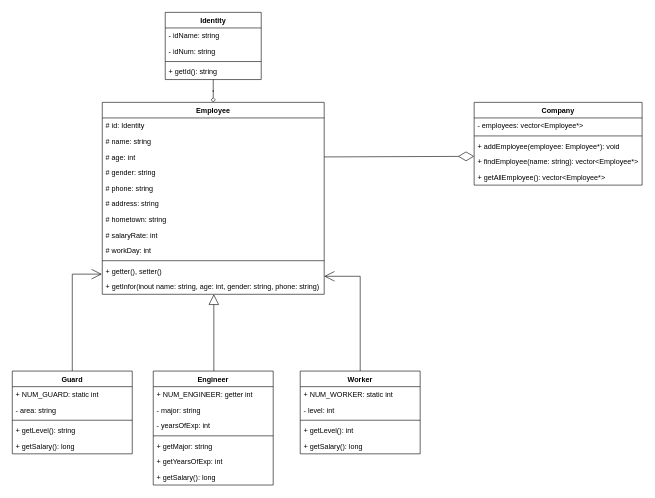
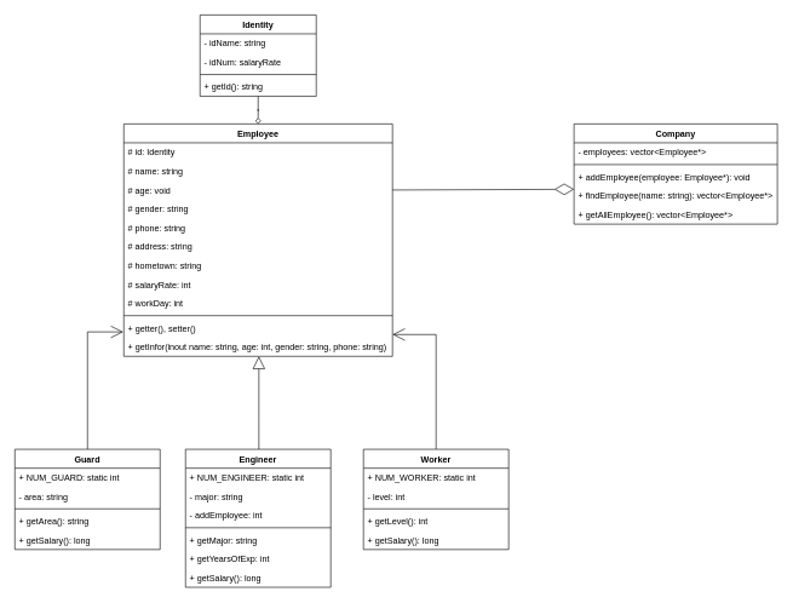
- <mxCell id="25" value="- idNum: string" style="text;strokeColor=none;fillColor=none;align=left;verticalAlign=top;spacingLeft=4;spacingRight=4;overflow=hidden;rotatable=0;points=[[0,0.5],[1,0.5]];portConstraint=eastwest;rounded=0;" parent="23" vertex="1"><mxGeometry y="52" width="160" height="26" as="geometry" /></mxCell>
+ <mxCell id="25" value="- idNum: salaryRate" style="text;strokeColor=none;fillColor=none;align=left;verticalAlign=top;spacingLeft=4;spacingRight=4;overflow=hidden;rotatable=0;points=[[0,0.5],[1,0.5]];portConstraint=eastwest;rounded=0;" parent="23" vertex="1"><mxGeometry y="52" width="160" height="26" as="geometry" /></mxCell>
- <mxCell id="5" value="# age: int" style="text;align=left;verticalAlign=top;spacingLeft=4;spacingRight=4;overflow=hidden;rotatable=0;points=[[0,0.5],[1,0.5]];portConstraint=eastwest;rounded=0;shadow=0;html=0;" parent="2" vertex="1"><mxGeometry y="78" width="370" height="26" as="geometry" /></mxCell>
+ <mxCell id="5" value="# age: void" style="text;align=left;verticalAlign=top;spacingLeft=4;spacingRight=4;overflow=hidden;rotatable=0;points=[[0,0.5],[1,0.5]];portConstraint=eastwest;rounded=0;shadow=0;html=0;" parent="2" vertex="1"><mxGeometry y="78" width="370" height="26" as="geometry" /></mxCell>
- <mxCell id="30" value="+ NUM_ENGINEER: getter int" style="text;strokeColor=none;fillColor=none;align=left;verticalAlign=top;spacingLeft=4;spacingRight=4;overflow=hidden;rotatable=0;points=[[0,0.5],[1,0.5]];portConstraint=eastwest;rounded=0;" parent="29" vertex="1"><mxGeometry y="26" width="200" height="26" as="geometry" /></mxCell>
+ <mxCell id="30" value="+ NUM_ENGINEER: static int" style="text;strokeColor=none;fillColor=none;align=left;verticalAlign=top;spacingLeft=4;spacingRight=4;overflow=hidden;rotatable=0;points=[[0,0.5],[1,0.5]];portConstraint=eastwest;rounded=0;" parent="29" vertex="1"><mxGeometry y="26" width="200" height="26" as="geometry" /></mxCell>
- <mxCell id="32" value="- yearsOfExp: int" style="text;strokeColor=none;fillColor=none;align=left;verticalAlign=top;spacingLeft=4;spacingRight=4;overflow=hidden;rotatable=0;points=[[0,0.5],[1,0.5]];portConstraint=eastwest;rounded=0;" parent="29" vertex="1"><mxGeometry y="78" width="200" height="26" as="geometry" /></mxCell>
+ <mxCell id="32" value="- addEmployee: int" style="text;strokeColor=none;fillColor=none;align=left;verticalAlign=top;spacingLeft=4;spacingRight=4;overflow=hidden;rotatable=0;points=[[0,0.5],[1,0.5]];portConstraint=eastwest;rounded=0;" parent="29" vertex="1"><mxGeometry y="78" width="200" height="26" as="geometry" /></mxCell>
- <mxCell id="42" value="+ getLevel(): string" style="text;strokeColor=none;fillColor=none;align=left;verticalAlign=top;spacingLeft=4;spacingRight=4;overflow=hidden;rotatable=0;points=[[0,0.5],[1,0.5]];portConstraint=eastwest;rounded=0;" parent="38" vertex="1"><mxGeometry y="86" width="200" height="26" as="geometry" /></mxCell>
+ <mxCell id="42" value="+ getArea(): string" style="text;strokeColor=none;fillColor=none;align=left;verticalAlign=top;spacingLeft=4;spacingRight=4;overflow=hidden;rotatable=0;points=[[0,0.5],[1,0.5]];portConstraint=eastwest;rounded=0;" parent="38" vertex="1"><mxGeometry y="86" width="200" height="26" as="geometry" /></mxCell>
